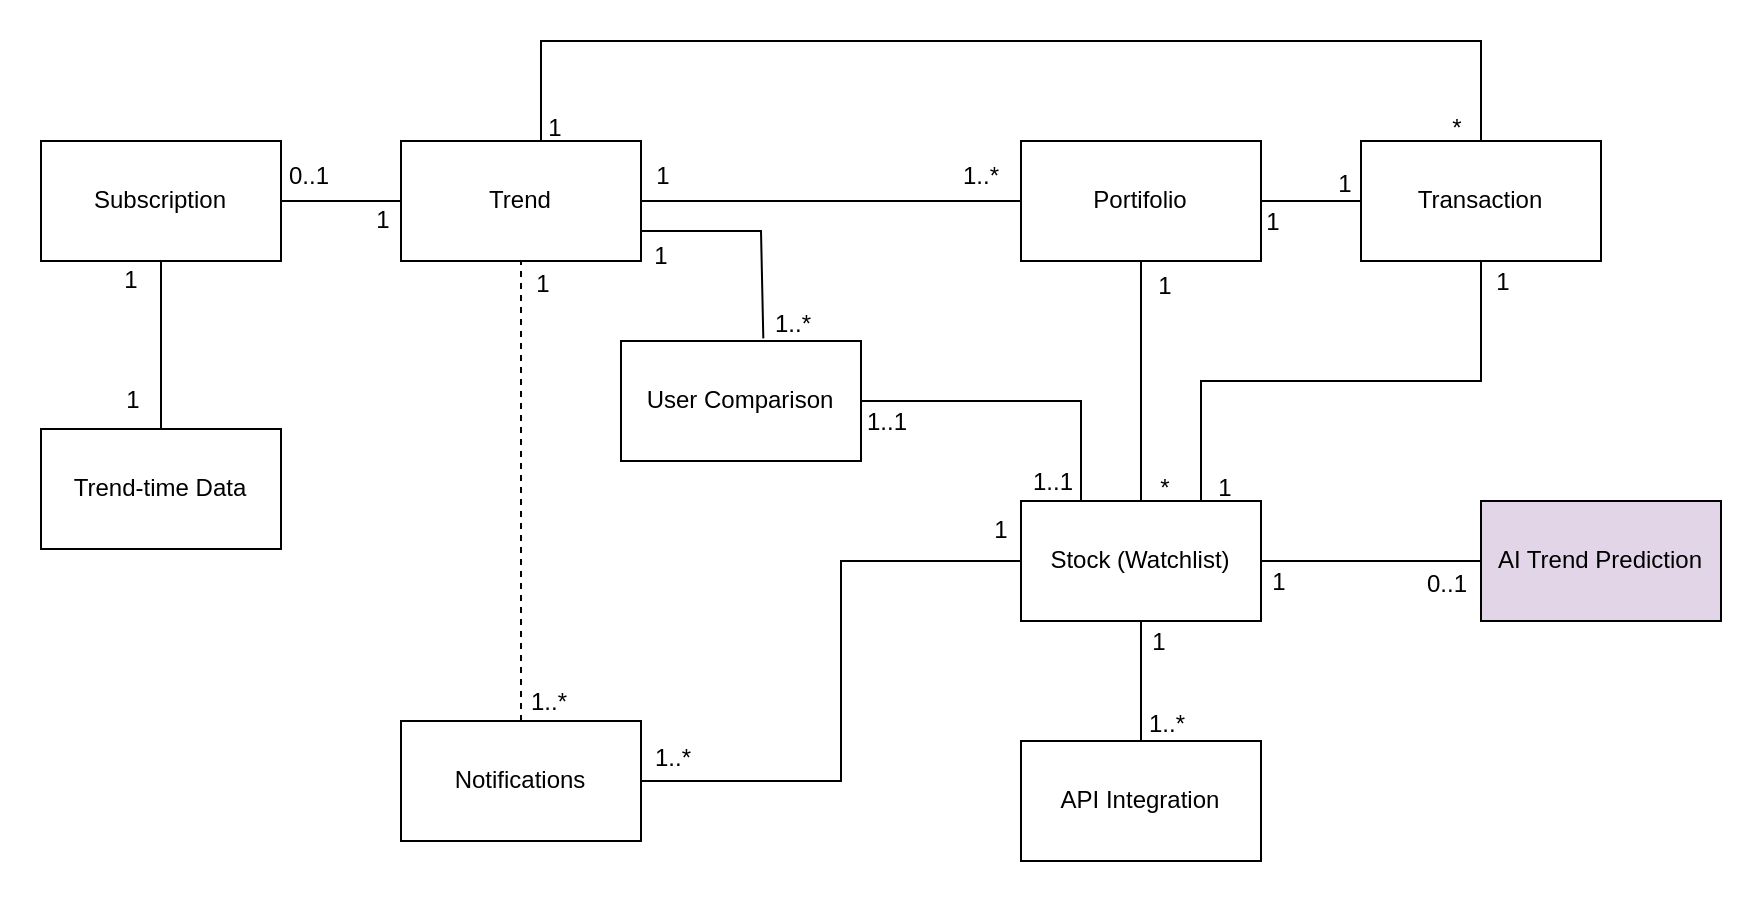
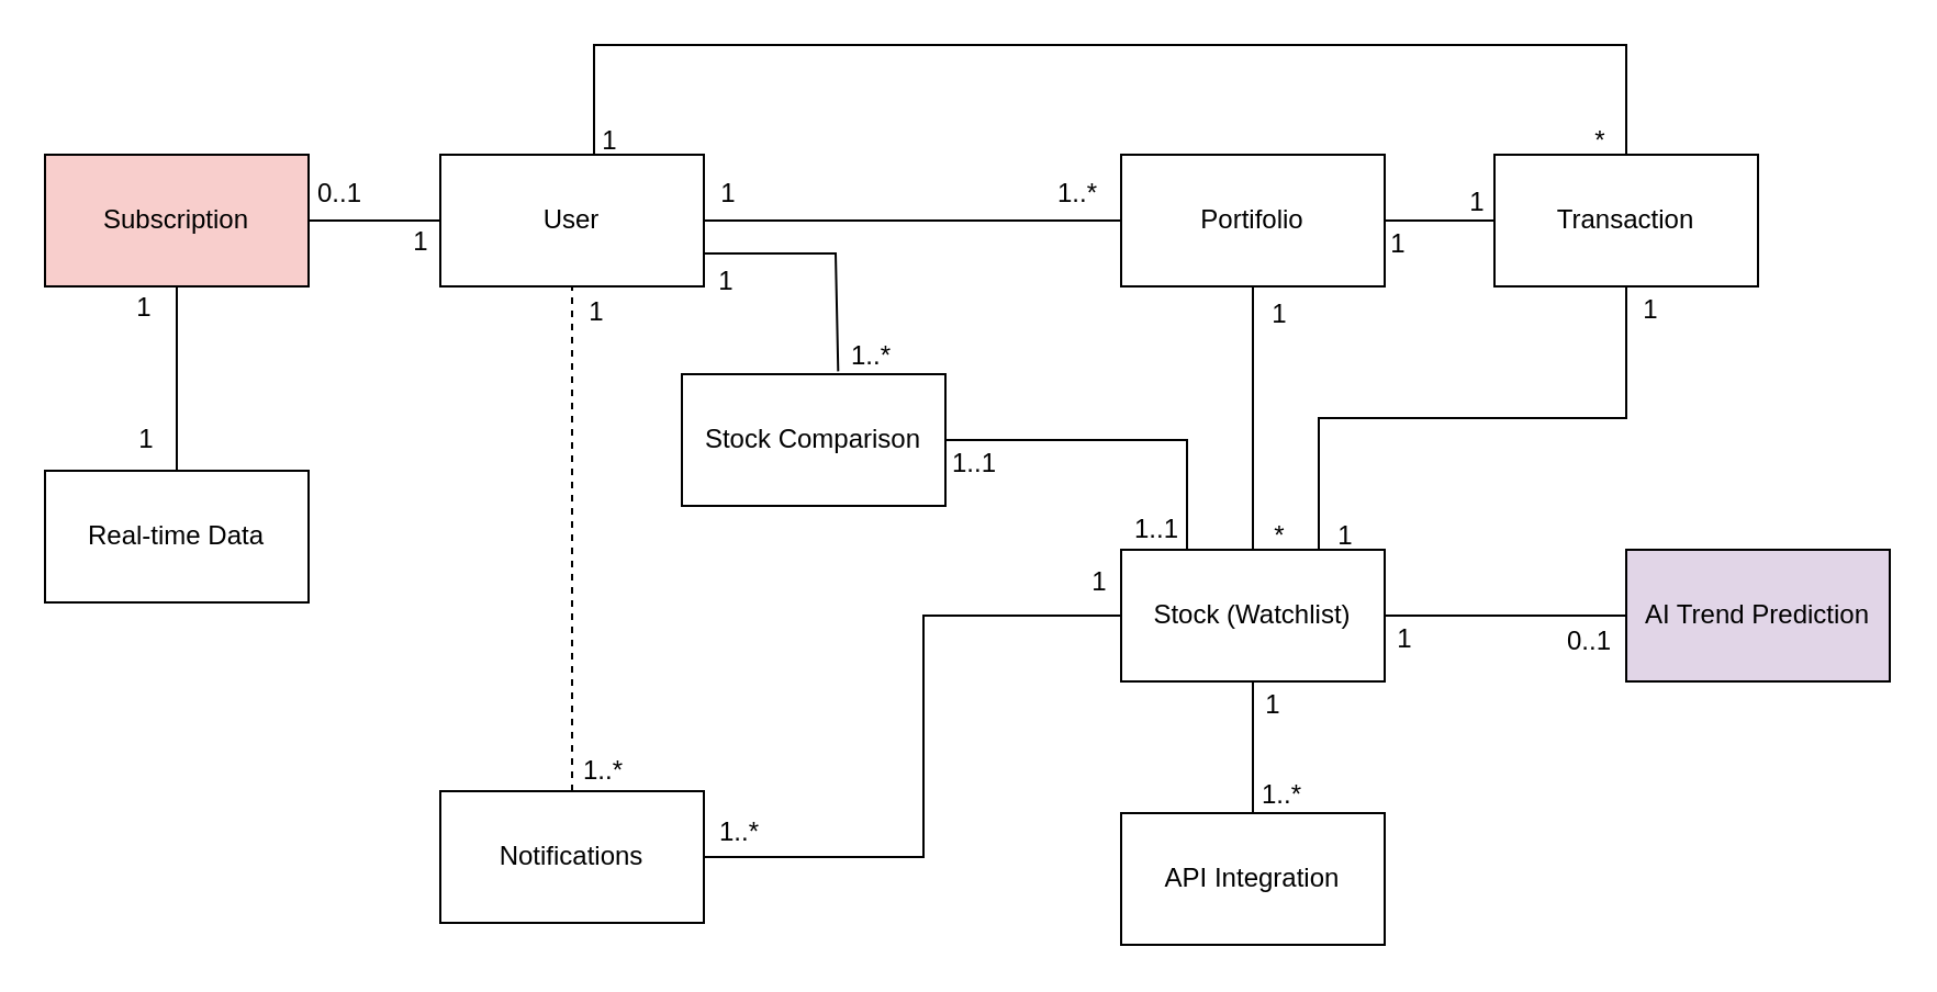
- <mxCell id="33" value="Subscription" style="rounded=0;whiteSpace=wrap;html=1;" vertex="1" parent="1"><mxGeometry x="20" y="70" width="120" height="60" as="geometry" /></mxCell>
+ <mxCell id="33" value="Subscription" style="rounded=0;whiteSpace=wrap;html=1;fillColor=#f8cecc;" vertex="1" parent="1"><mxGeometry x="20" y="70" width="120" height="60" as="geometry" /></mxCell>
- <mxCell id="2" value="Trend" style="rounded=0;whiteSpace=wrap;html=1;" vertex="1" parent="1"><mxGeometry x="200" y="70" width="120" height="60" as="geometry" /></mxCell>
+ <mxCell id="2" value="User" style="rounded=0;whiteSpace=wrap;html=1;" vertex="1" parent="1"><mxGeometry x="200" y="70" width="120" height="60" as="geometry" /></mxCell>
- <mxCell id="5" value="User Comparison" style="rounded=0;whiteSpace=wrap;html=1;" vertex="1" parent="1"><mxGeometry x="310" y="170" width="120" height="60" as="geometry" /></mxCell>
+ <mxCell id="5" value="Stock Comparison" style="rounded=0;whiteSpace=wrap;html=1;" vertex="1" parent="1"><mxGeometry x="310" y="170" width="120" height="60" as="geometry" /></mxCell>
- <mxCell id="34" value="Trend-time Data" style="rounded=0;whiteSpace=wrap;html=1;" vertex="1" parent="1"><mxGeometry x="20" y="214" width="120" height="60" as="geometry" /></mxCell>
+ <mxCell id="34" value="Real-time Data" style="rounded=0;whiteSpace=wrap;html=1;" vertex="1" parent="1"><mxGeometry x="20" y="214" width="120" height="60" as="geometry" /></mxCell>
